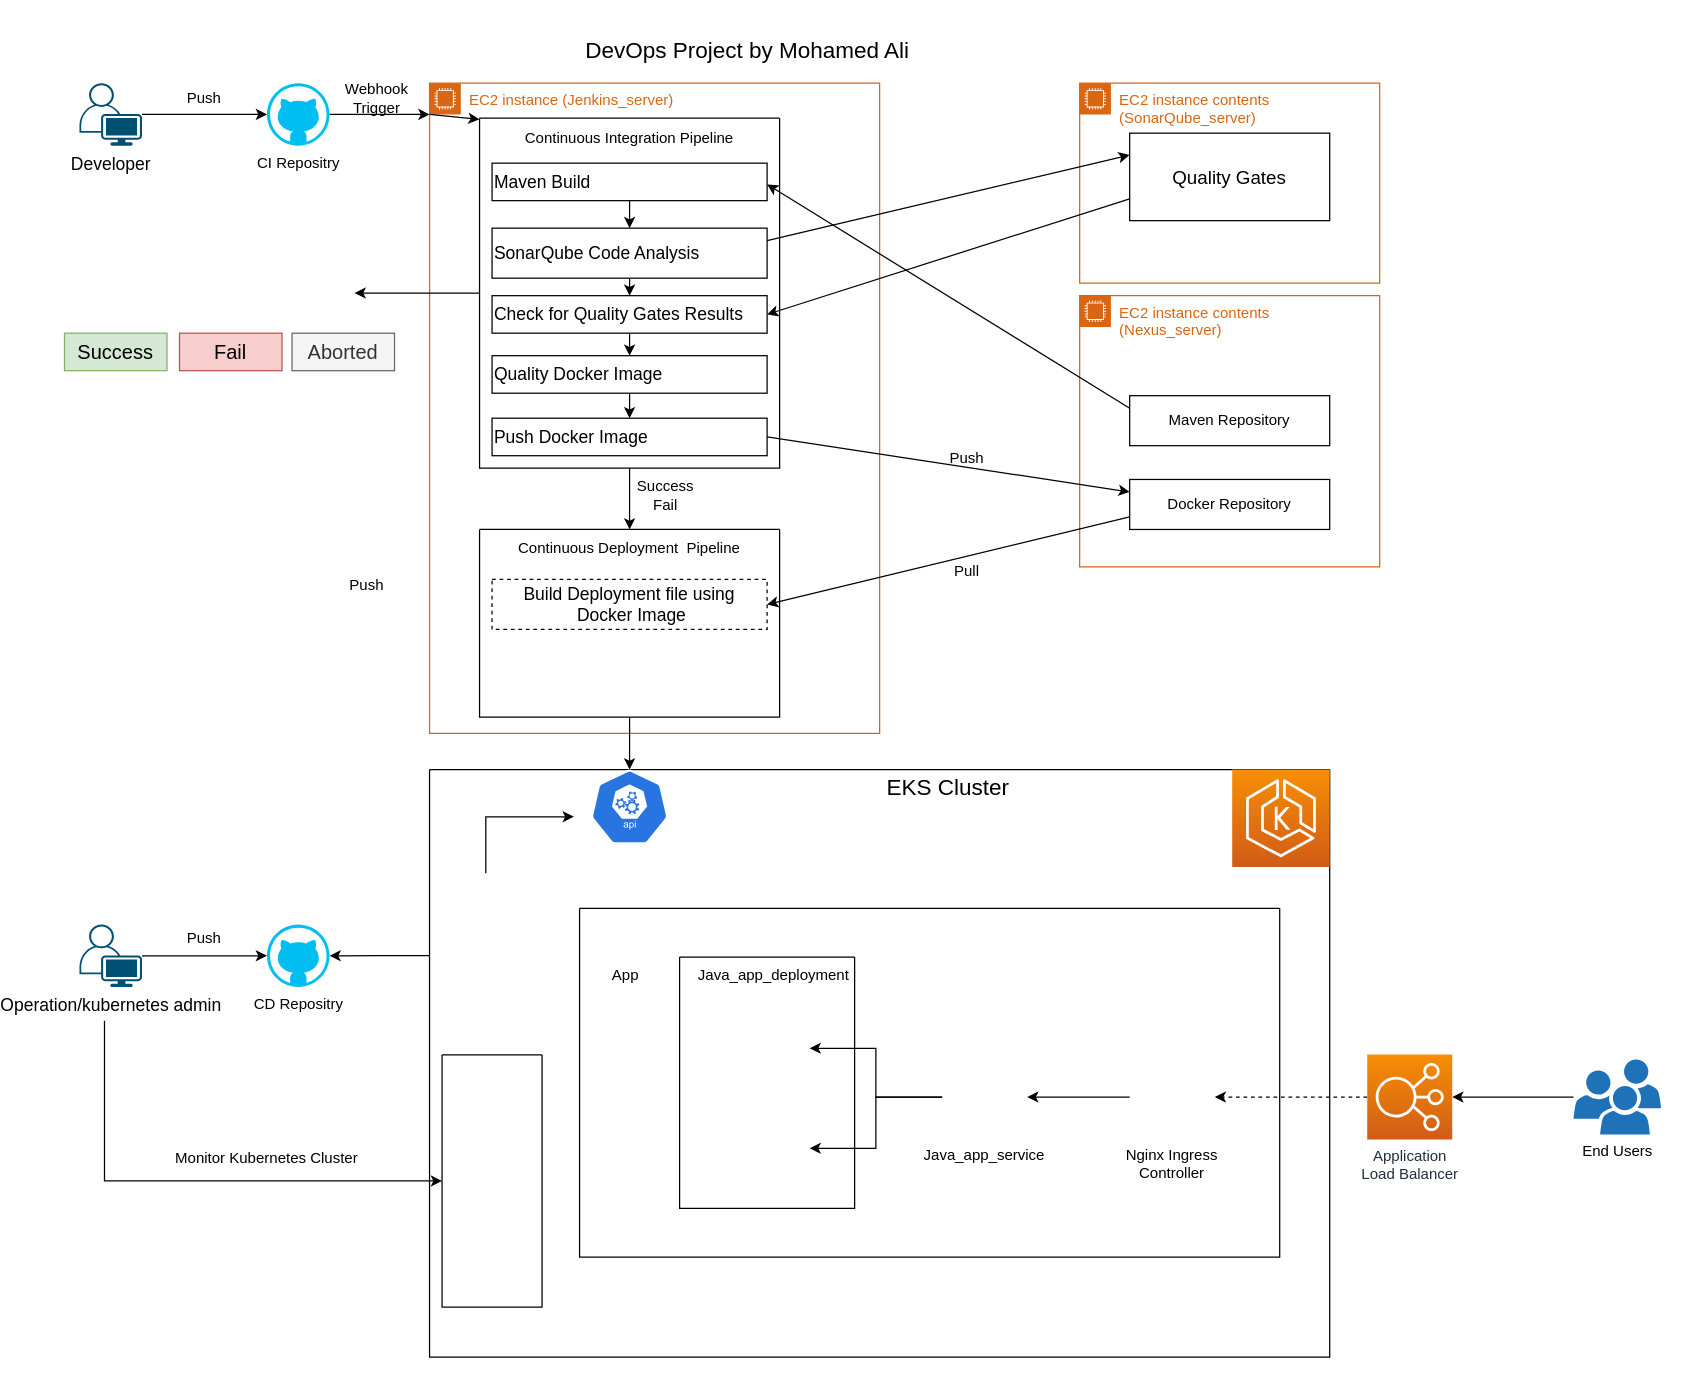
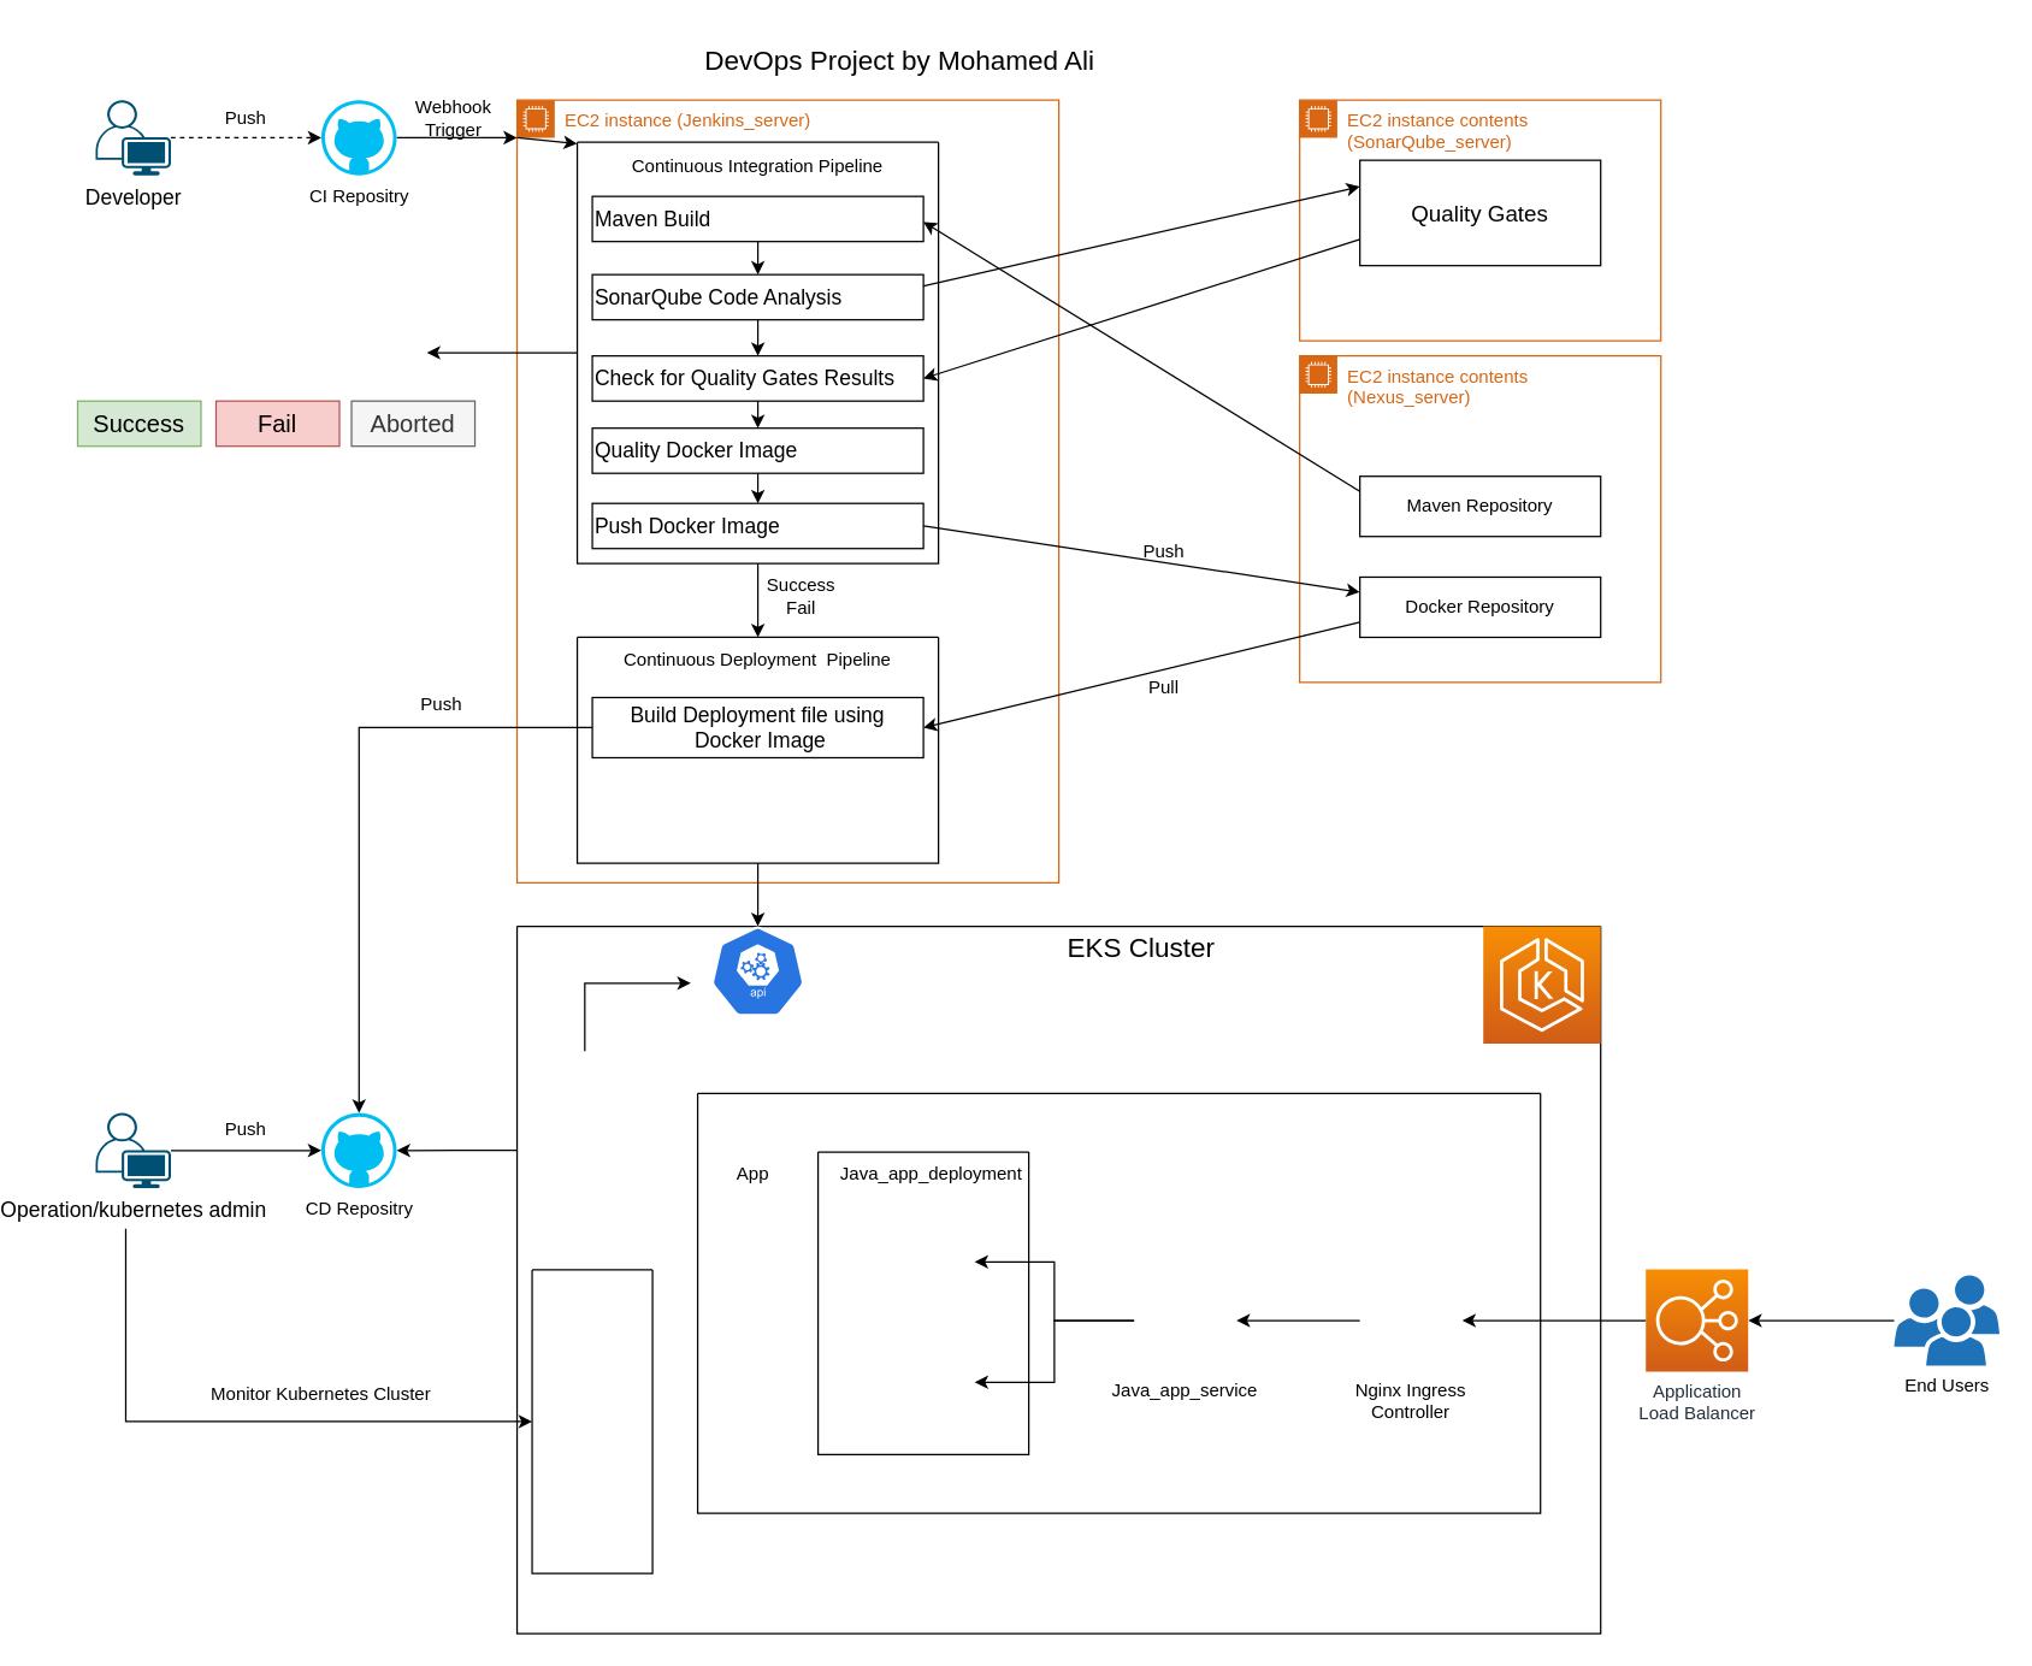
- <mxCell id="3" value="" style="edgeStyle=orthogonalEdgeStyle;rounded=0;orthogonalLoop=1;jettySize=auto;html=1;" parent="1" source="4" target="8" edge="1"><mxGeometry relative="1" as="geometry" /></mxCell>
+ <mxCell id="3" value="" style="edgeStyle=orthogonalEdgeStyle;rounded=0;orthogonalLoop=1;jettySize=auto;html=1;dashed=1;" parent="1" source="4" target="8" edge="1"><mxGeometry relative="1" as="geometry" /></mxCell>
- <mxCell id="19" value="&lt;font style=&quot;font-size: 14px;&quot;&gt;SonarQube Code Analysis&lt;/font&gt;" style="rounded=0;whiteSpace=wrap;html=1;align=left;" parent="14" vertex="1"><mxGeometry x="10" y="88" width="220" height="40" as="geometry" /></mxCell>
+ <mxCell id="19" value="&lt;font style=&quot;font-size: 14px;&quot;&gt;SonarQube Code Analysis&lt;/font&gt;" style="rounded=0;whiteSpace=wrap;html=1;align=left;" parent="14" vertex="1"><mxGeometry x="10" y="88" width="220" height="30" as="geometry" /></mxCell>
- <mxCell id="30" value="&lt;font style=&quot;font-size: 14px;&quot;&gt;Build Deployment file using&lt;br&gt;&amp;nbsp;Docker Image&lt;/font&gt;" style="rounded=0;whiteSpace=wrap;html=1;align=center;dashed=1;" parent="28" vertex="1"><mxGeometry x="10" y="40" width="220" height="40" as="geometry" /></mxCell>
+ <mxCell id="30" value="&lt;font style=&quot;font-size: 14px;&quot;&gt;Build Deployment file using&lt;br&gt;&amp;nbsp;Docker Image&lt;/font&gt;" style="rounded=0;whiteSpace=wrap;html=1;align=center;" parent="28" vertex="1"><mxGeometry x="10" y="40" width="220" height="40" as="geometry" /></mxCell>
+ <mxCell id="79" value="" style="endArrow=classic;html=1;rounded=0;exitX=0;exitY=0.5;exitDx=0;exitDy=0;entryX=0.5;entryY=0;entryDx=0;entryDy=0;entryPerimeter=0;" parent="1" source="30" target="9" edge="1"><mxGeometry width="50" height="50" relative="1" as="geometry"><mxPoint x="502" y="646" as="sourcePoint" /><mxPoint x="552" y="596" as="targetPoint" /><Array as="points"><mxPoint x="207" y="483" /></Array></mxGeometry></mxCell>
- <mxCell id="61" value="" style="edgeStyle=orthogonalEdgeStyle;rounded=0;orthogonalLoop=1;jettySize=auto;html=1;entryX=1;entryY=0.5;entryDx=0;entryDy=0;dashed=1;" parent="1" source="64" target="45" edge="1"><mxGeometry relative="1" as="geometry"><mxPoint x="182" y="895" as="targetPoint" /></mxGeometry></mxCell>
+ <mxCell id="61" value="" style="edgeStyle=orthogonalEdgeStyle;rounded=0;orthogonalLoop=1;jettySize=auto;html=1;entryX=1;entryY=0.5;entryDx=0;entryDy=0;" parent="1" source="64" target="45" edge="1"><mxGeometry relative="1" as="geometry"><mxPoint x="182" y="895" as="targetPoint" /></mxGeometry></mxCell>
